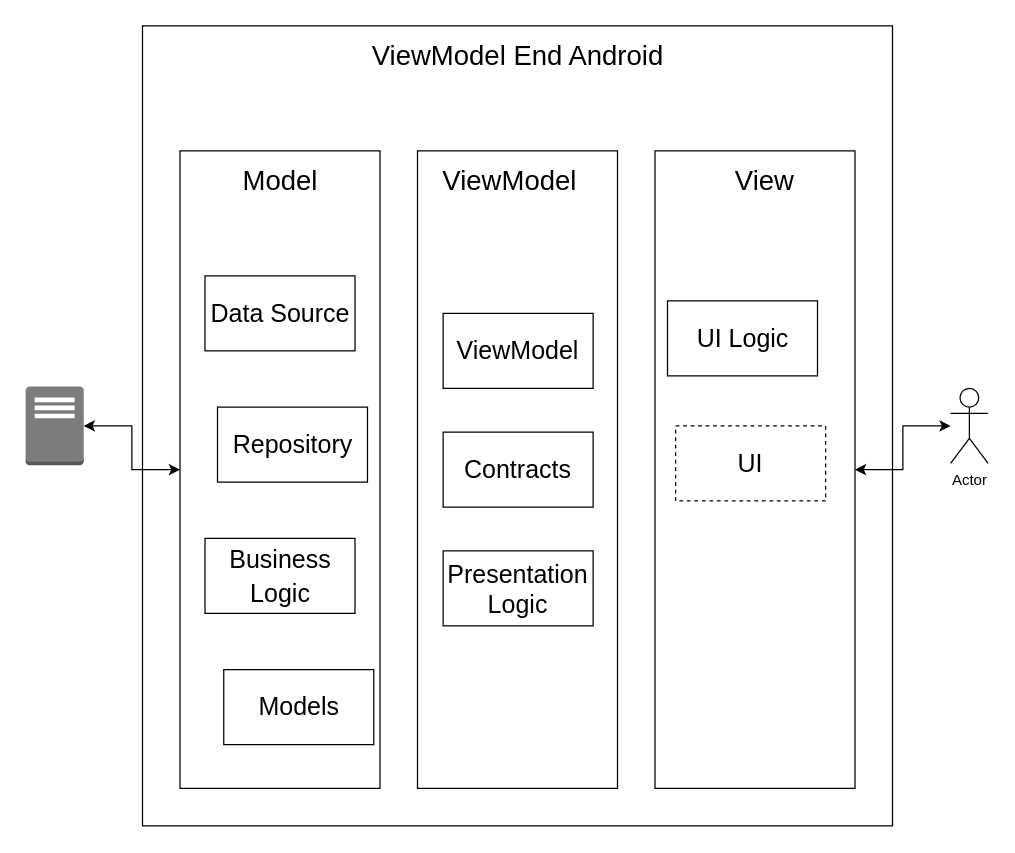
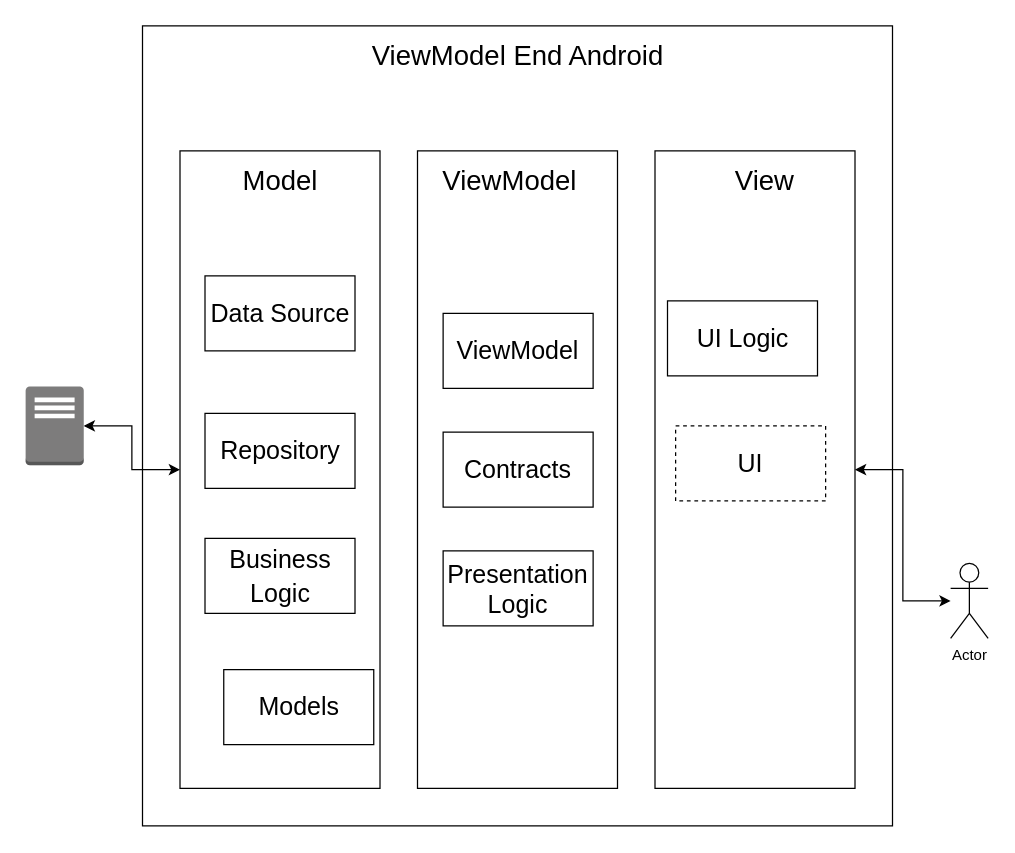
- <mxCell id="24" value="Actor" style="shape=umlActor;verticalLabelPosition=bottom;verticalAlign=top;html=1;outlineConnect=0;" vertex="1" parent="1"><mxGeometry x="760" y="310" width="30" height="60" as="geometry" /></mxCell>
+ <mxCell id="24" value="Actor" style="shape=umlActor;verticalLabelPosition=bottom;verticalAlign=top;html=1;outlineConnect=0;" vertex="1" parent="1"><mxGeometry x="760" y="450" width="30" height="60" as="geometry" /></mxCell>
- <mxCell id="19" value="&lt;font style=&quot;font-size: 20px;&quot;&gt;Repository&lt;/font&gt;" style="rounded=0;whiteSpace=wrap;html=1;fontSize=22;" vertex="1" parent="16"><mxGeometry x="30" y="205" width="120" height="60" as="geometry" /></mxCell>
+ <mxCell id="19" value="&lt;font style=&quot;font-size: 20px;&quot;&gt;Repository&lt;/font&gt;" style="rounded=0;whiteSpace=wrap;html=1;fontSize=22;" vertex="1" parent="16"><mxGeometry x="20" y="210" width="120" height="60" as="geometry" /></mxCell>
